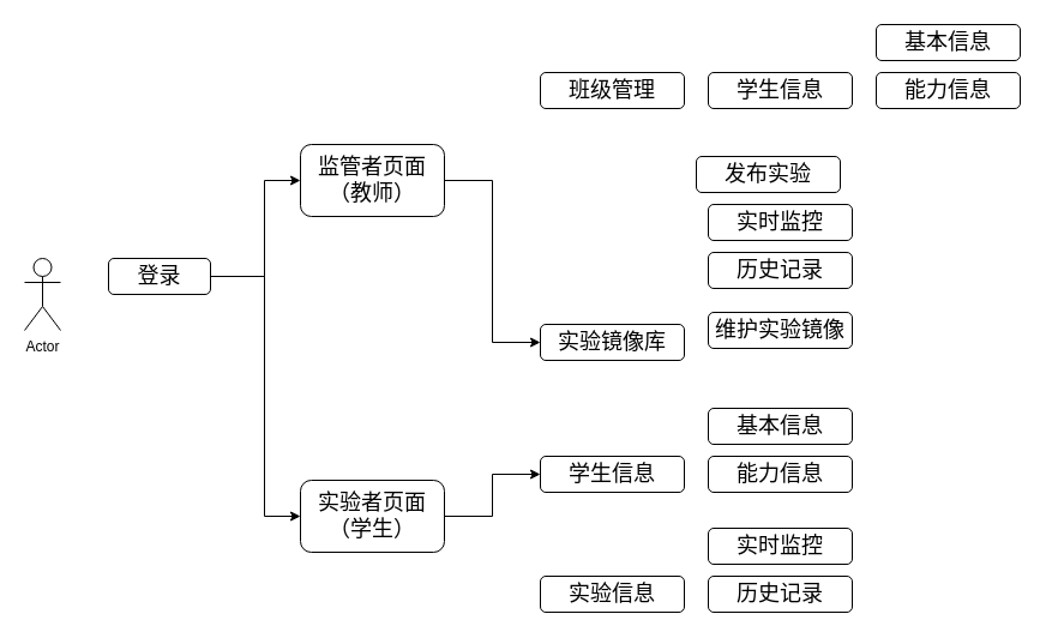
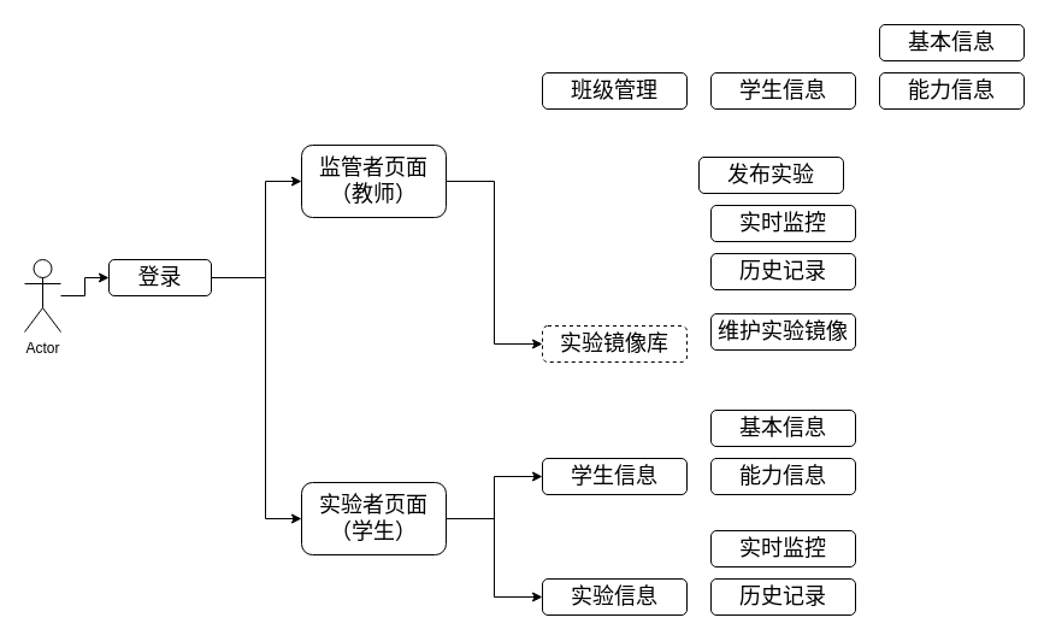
+ <mxCell id="2" value="" style="edgeStyle=orthogonalEdgeStyle;rounded=0;orthogonalLoop=1;jettySize=auto;html=1;" edge="1" parent="1" source="3" target="6"><mxGeometry relative="1" as="geometry" /></mxCell>
- <mxCell id="13" value="实验镜像库" style="rounded=1;whiteSpace=wrap;html=1;fontSize=18;" vertex="1" parent="1"><mxGeometry x="450" y="270" width="120" height="30" as="geometry" /></mxCell>
+ <mxCell id="13" value="实验镜像库" style="rounded=1;whiteSpace=wrap;html=1;fontSize=18;dashed=1;" vertex="1" parent="1"><mxGeometry x="450" y="270" width="120" height="30" as="geometry" /></mxCell>
+ <mxCell id="10" style="edgeStyle=orthogonalEdgeStyle;rounded=0;orthogonalLoop=1;jettySize=auto;html=1;entryX=0;entryY=0.5;entryDx=0;entryDy=0;fontSize=18;" edge="1" parent="1" source="11" target="23"><mxGeometry relative="1" as="geometry" /></mxCell>
